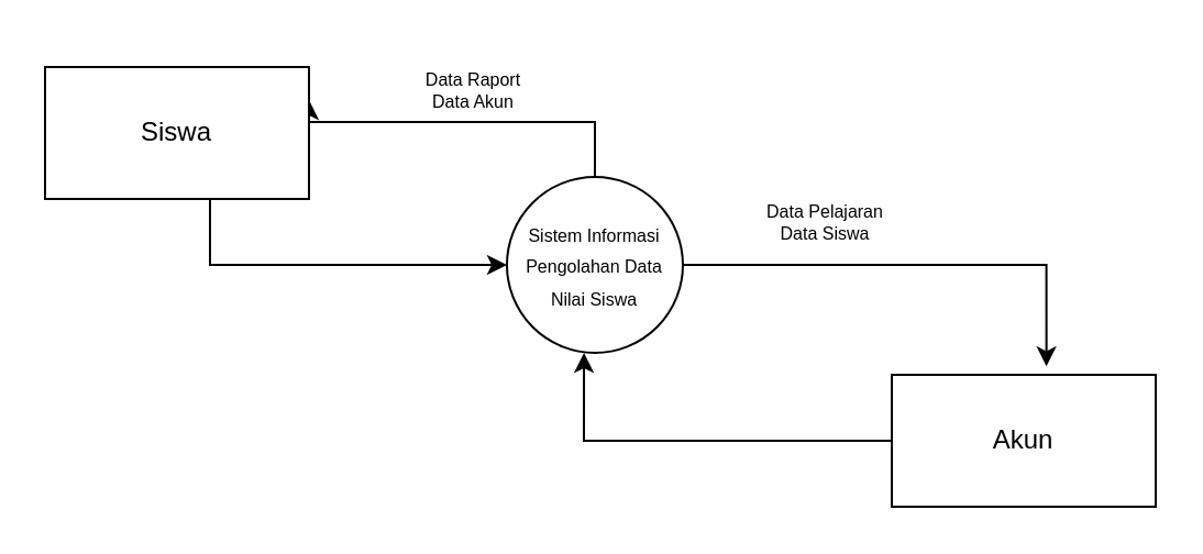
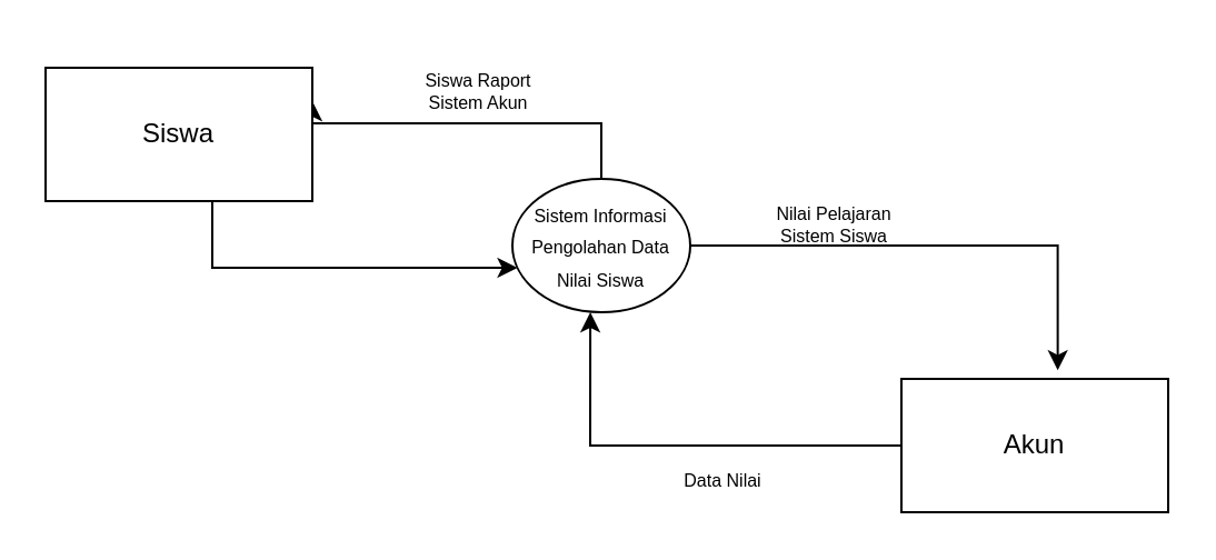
- <mxCell id="8" value="&lt;span style=&quot;font-size: 8px;&quot;&gt;Data Raport&lt;/span&gt;" style="text;strokeColor=none;align=center;fillColor=none;html=1;verticalAlign=middle;whiteSpace=wrap;rounded=0;" vertex="1" parent="1"><mxGeometry x="185" y="20" width="60" height="30" as="geometry" /></mxCell>
+ <mxCell id="8" value="&lt;span style=&quot;font-size: 8px;&quot;&gt;Siswa Raport&lt;/span&gt;" style="text;strokeColor=none;align=center;fillColor=none;html=1;verticalAlign=middle;whiteSpace=wrap;rounded=0;" vertex="1" parent="1"><mxGeometry x="185" y="20" width="60" height="30" as="geometry" /></mxCell>
- <mxCell id="7" value="&lt;font style=&quot;font-size: 8px;&quot;&gt;Data Akun&lt;/font&gt;" style="text;strokeColor=none;align=center;fillColor=none;html=1;verticalAlign=middle;whiteSpace=wrap;rounded=0;" vertex="1" parent="1"><mxGeometry x="185" y="30" width="60" height="30" as="geometry" /></mxCell>
+ <mxCell id="7" value="&lt;font style=&quot;font-size: 8px;&quot;&gt;Sistem Akun&lt;/font&gt;" style="text;strokeColor=none;align=center;fillColor=none;html=1;verticalAlign=middle;whiteSpace=wrap;rounded=0;" vertex="1" parent="1"><mxGeometry x="185" y="30" width="60" height="30" as="geometry" /></mxCell>
- <mxCell id="12" value="&lt;span style=&quot;font-size: 8px;&quot;&gt;Data Pelajaran&lt;/span&gt;" style="text;strokeColor=none;align=center;fillColor=none;html=1;verticalAlign=middle;whiteSpace=wrap;rounded=0;" vertex="1" parent="1"><mxGeometry x="345" y="80" width="60" height="30" as="geometry" /></mxCell>
+ <mxCell id="12" value="&lt;span style=&quot;font-size: 8px;&quot;&gt;Nilai Pelajaran&lt;/span&gt;" style="text;strokeColor=none;align=center;fillColor=none;html=1;verticalAlign=middle;whiteSpace=wrap;rounded=0;" vertex="1" parent="1"><mxGeometry x="345" y="80" width="60" height="30" as="geometry" /></mxCell>
- <mxCell id="11" value="&lt;span style=&quot;font-size: 8px;&quot;&gt;Data Siswa&lt;/span&gt;" style="text;strokeColor=none;align=center;fillColor=none;html=1;verticalAlign=middle;whiteSpace=wrap;rounded=0;" vertex="1" parent="1"><mxGeometry x="345" y="90" width="60" height="30" as="geometry" /></mxCell>
+ <mxCell id="11" value="&lt;span style=&quot;font-size: 8px;&quot;&gt;Sistem Siswa&lt;/span&gt;" style="text;strokeColor=none;align=center;fillColor=none;html=1;verticalAlign=middle;whiteSpace=wrap;rounded=0;" vertex="1" parent="1"><mxGeometry x="345" y="90" width="60" height="30" as="geometry" /></mxCell>
- <mxCell id="4" value="&lt;font style=&quot;font-size: 8px;&quot;&gt;Sistem Informasi Pengolahan Data Nilai Siswa&lt;/font&gt;" style="ellipse;whiteSpace=wrap;html=1;aspect=fixed;" vertex="1" parent="1"><mxGeometry x="230" y="80" width="80" height="80" as="geometry" /></mxCell>
+ <mxCell id="4" value="&lt;font style=&quot;font-size: 8px;&quot;&gt;Sistem Informasi Pengolahan Data Nilai Siswa&lt;/font&gt;" style="ellipse;whiteSpace=wrap;html=1;aspect=fixed;" vertex="1" parent="1"><mxGeometry x="230" y="80" width="80" height="60" as="geometry" /></mxCell>
+ <mxCell id="13" value="&lt;span style=&quot;font-size: 8px;&quot;&gt;Data Nilai&lt;/span&gt;" style="text;strokeColor=none;align=center;fillColor=none;html=1;verticalAlign=middle;whiteSpace=wrap;rounded=0;" vertex="1" parent="1"><mxGeometry x="295" y="200" width="60" height="30" as="geometry" /></mxCell>
